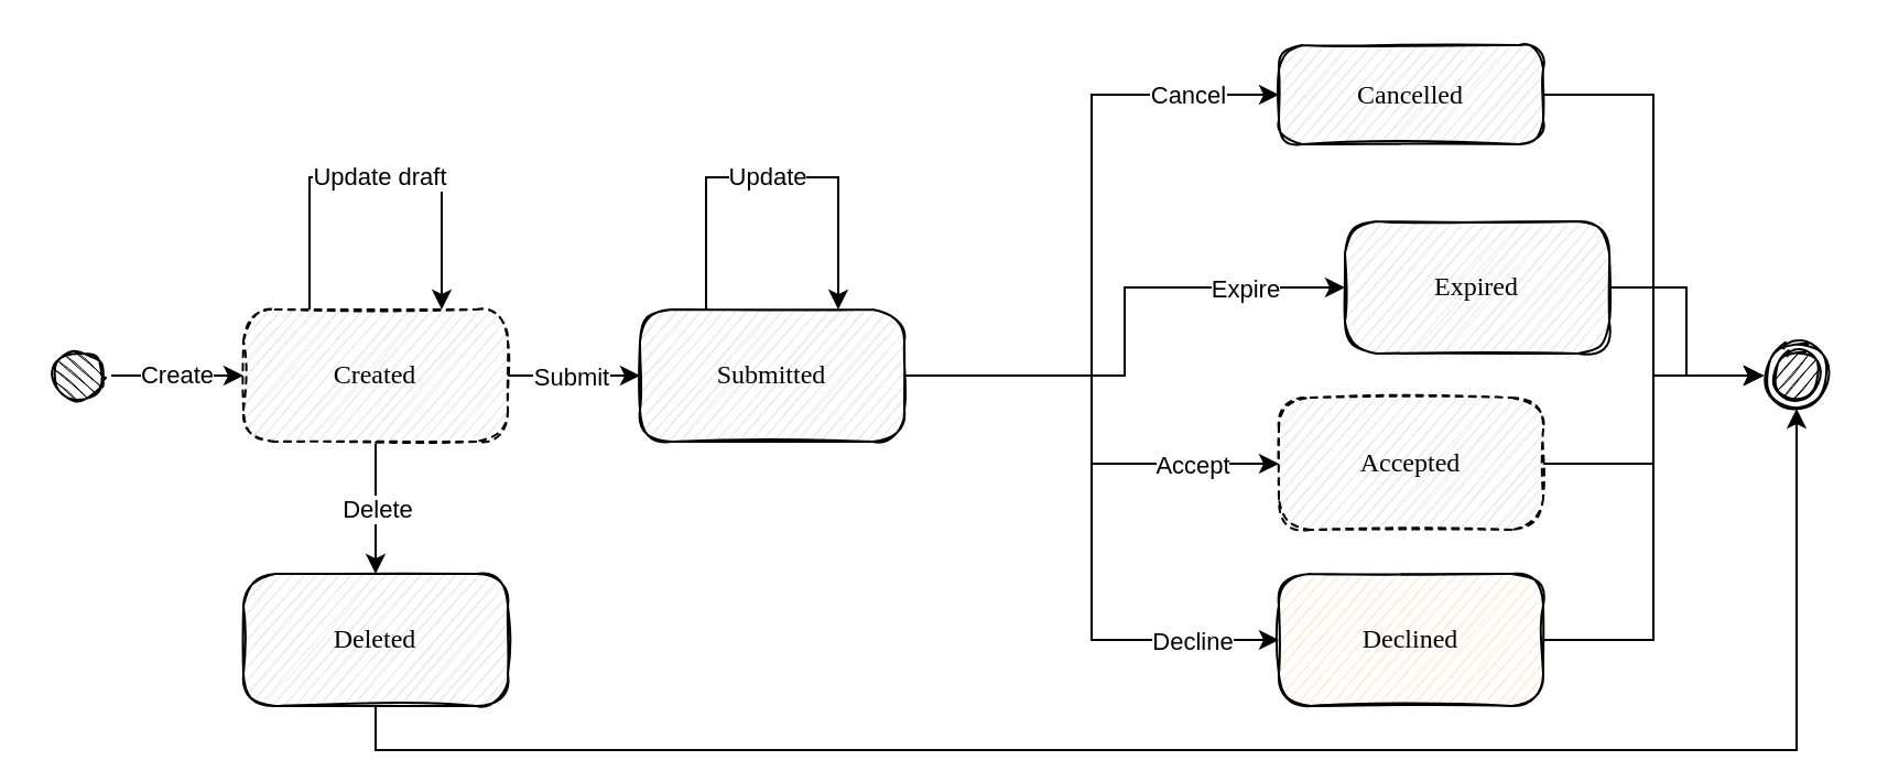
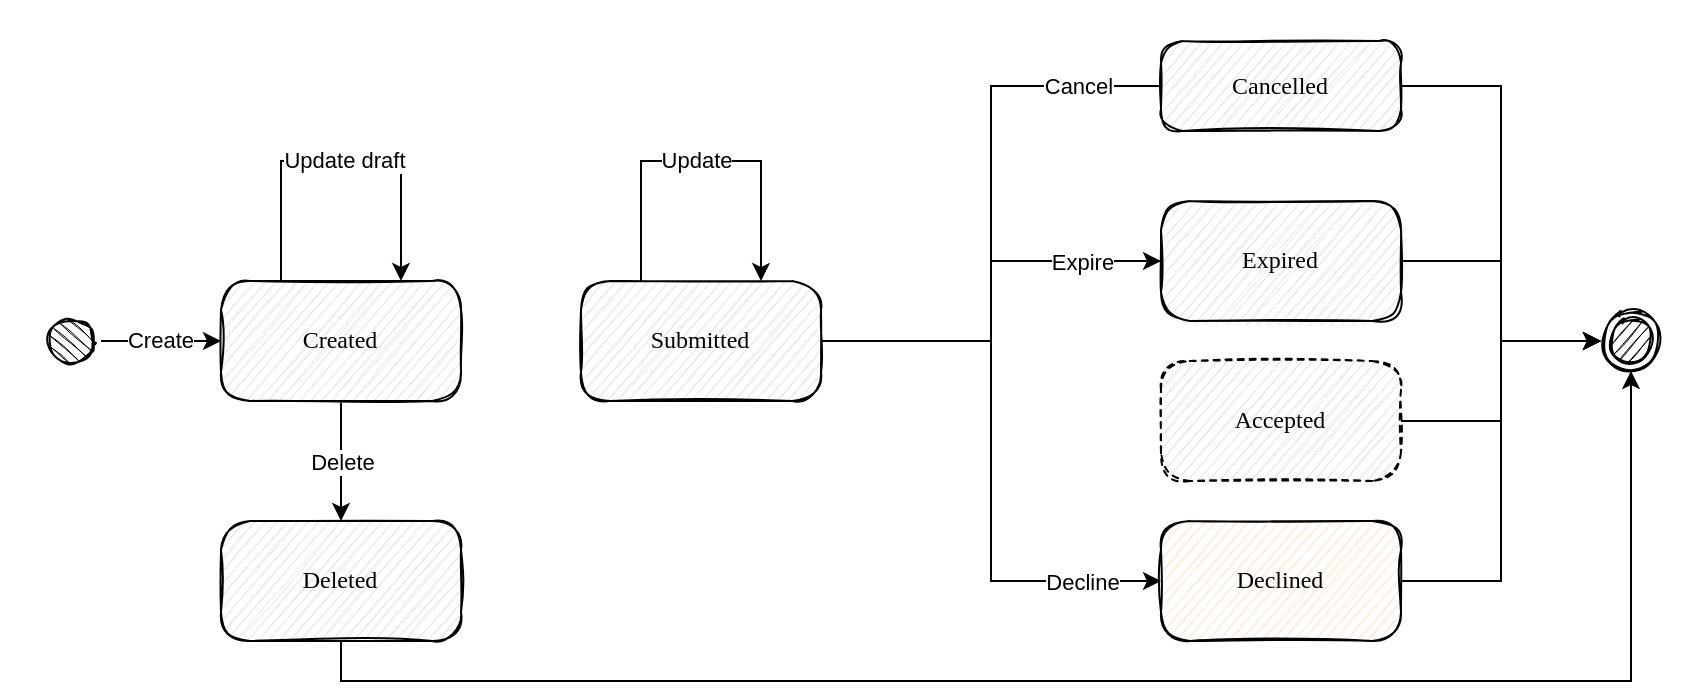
- <mxCell id="9" style="edgeStyle=orthogonalEdgeStyle;rounded=0;orthogonalLoop=1;jettySize=auto;html=1;exitX=1;exitY=0.5;exitDx=0;exitDy=0;entryX=0;entryY=0.5;entryDx=0;entryDy=0;" parent="1" source="17" target="19" edge="1"><mxGeometry relative="1" as="geometry" /></mxCell>
+ <mxCell id="9" style="edgeStyle=orthogonalEdgeStyle;rounded=0;orthogonalLoop=1;jettySize=auto;html=1;exitX=1;exitY=0.5;exitDx=0;exitDy=0;entryX=0;entryY=0.5;entryDx=0;entryDy=0;endArrow=none;" parent="1" source="17" target="19" edge="1"><mxGeometry relative="1" as="geometry" /></mxCell>
- <mxCell id="21" value="Expired" style="rounded=1;whiteSpace=wrap;html=1;arcSize=24;fillColor=#E6E6E6;strokeColor=#000000;shadow=0;comic=0;labelBackgroundColor=none;fontFamily=Verdana;fontSize=12;fontColor=#000000;align=center;sketch=1;" parent="1" vertex="1"><mxGeometry x="610" y="100" width="120" height="60" as="geometry" /></mxCell>
+ <mxCell id="21" value="Expired" style="rounded=1;whiteSpace=wrap;html=1;arcSize=24;fillColor=#E6E6E6;strokeColor=#000000;shadow=0;comic=0;labelBackgroundColor=none;fontFamily=Verdana;fontSize=12;fontColor=#000000;align=center;sketch=1;" parent="1" vertex="1"><mxGeometry x="580" y="100" width="120" height="60" as="geometry" /></mxCell>
- <mxCell id="8" value="Created" style="rounded=1;whiteSpace=wrap;html=1;arcSize=24;fillColor=#E6E6E6;strokeColor=#000000;shadow=0;comic=0;labelBackgroundColor=none;fontFamily=Verdana;fontSize=12;fontColor=#000000;align=center;sketch=1;dashed=1;" parent="1" vertex="1"><mxGeometry x="110" y="140" width="120" height="60" as="geometry" /></mxCell>
+ <mxCell id="8" value="Created" style="rounded=1;whiteSpace=wrap;html=1;arcSize=24;fillColor=#E6E6E6;strokeColor=#000000;shadow=0;comic=0;labelBackgroundColor=none;fontFamily=Verdana;fontSize=12;fontColor=#000000;align=center;sketch=1;" parent="1" vertex="1"><mxGeometry x="110" y="140" width="120" height="60" as="geometry" /></mxCell>
- <mxCell id="4" style="edgeStyle=orthogonalEdgeStyle;rounded=0;orthogonalLoop=1;jettySize=auto;html=1;exitX=1;exitY=0.5;exitDx=0;exitDy=0;" parent="1" source="8" target="17" edge="1"><mxGeometry relative="1" as="geometry" /></mxCell>
- <mxCell id="5" value="Submit" style="edgeLabel;html=1;align=center;verticalAlign=middle;resizable=0;points=[];" vertex="1" connectable="0" parent="4"><mxGeometry x="0.021" relative="1" as="geometry"><mxPoint x="-3" as="offset" /></mxGeometry></mxCell>
- <mxCell id="13" style="edgeStyle=orthogonalEdgeStyle;rounded=0;orthogonalLoop=1;jettySize=auto;html=1;exitX=1;exitY=0.5;exitDx=0;exitDy=0;entryX=0;entryY=0.5;entryDx=0;entryDy=0;" parent="1" source="17" target="23" edge="1"><mxGeometry relative="1" as="geometry" /></mxCell>
- <mxCell id="14" value="Accept" style="edgeLabel;html=1;align=center;verticalAlign=middle;resizable=0;points=[];" vertex="1" connectable="0" parent="13"><mxGeometry x="0.514" relative="1" as="geometry"><mxPoint x="11" as="offset" /></mxGeometry></mxCell>
